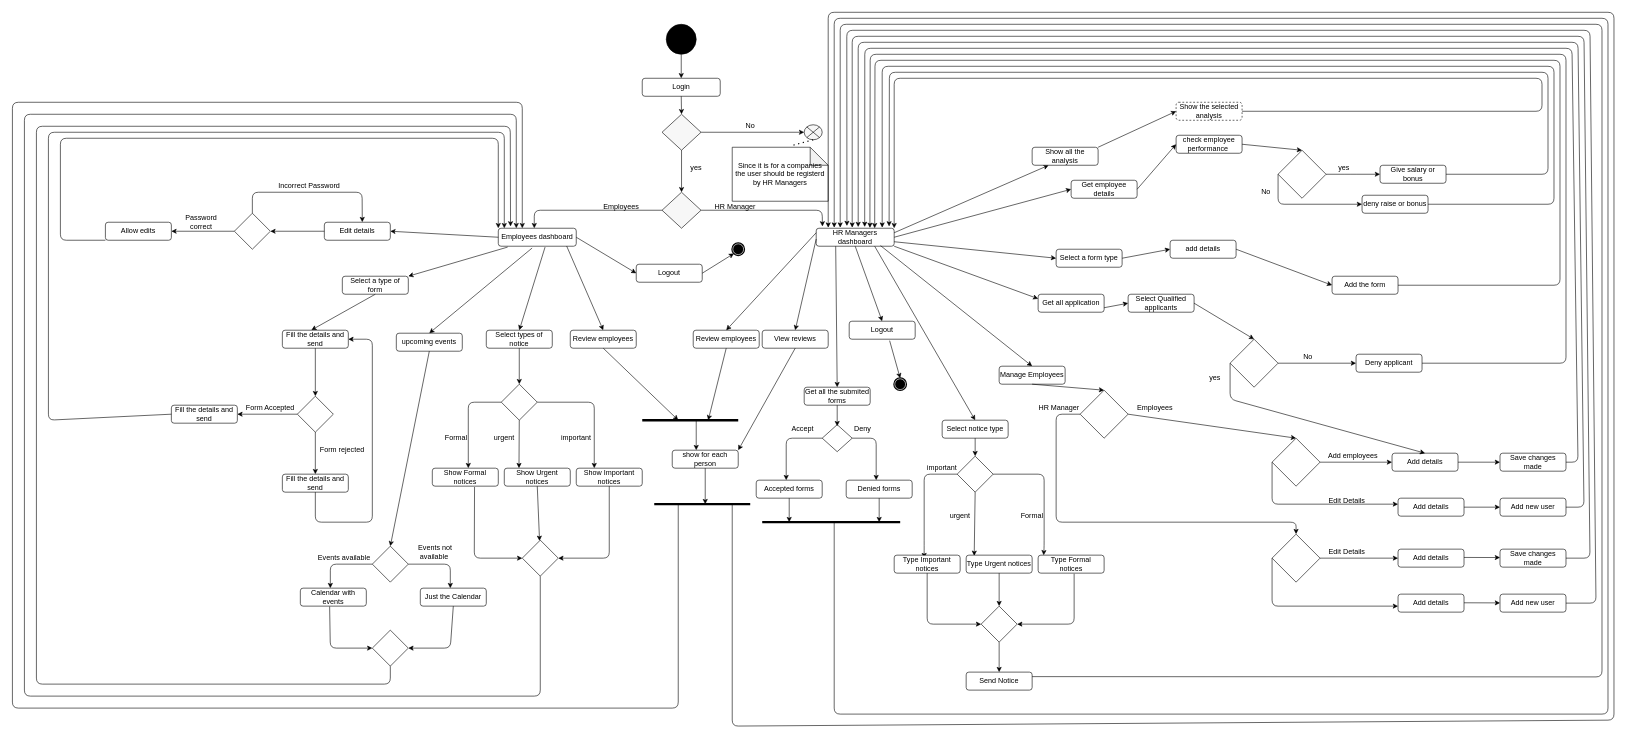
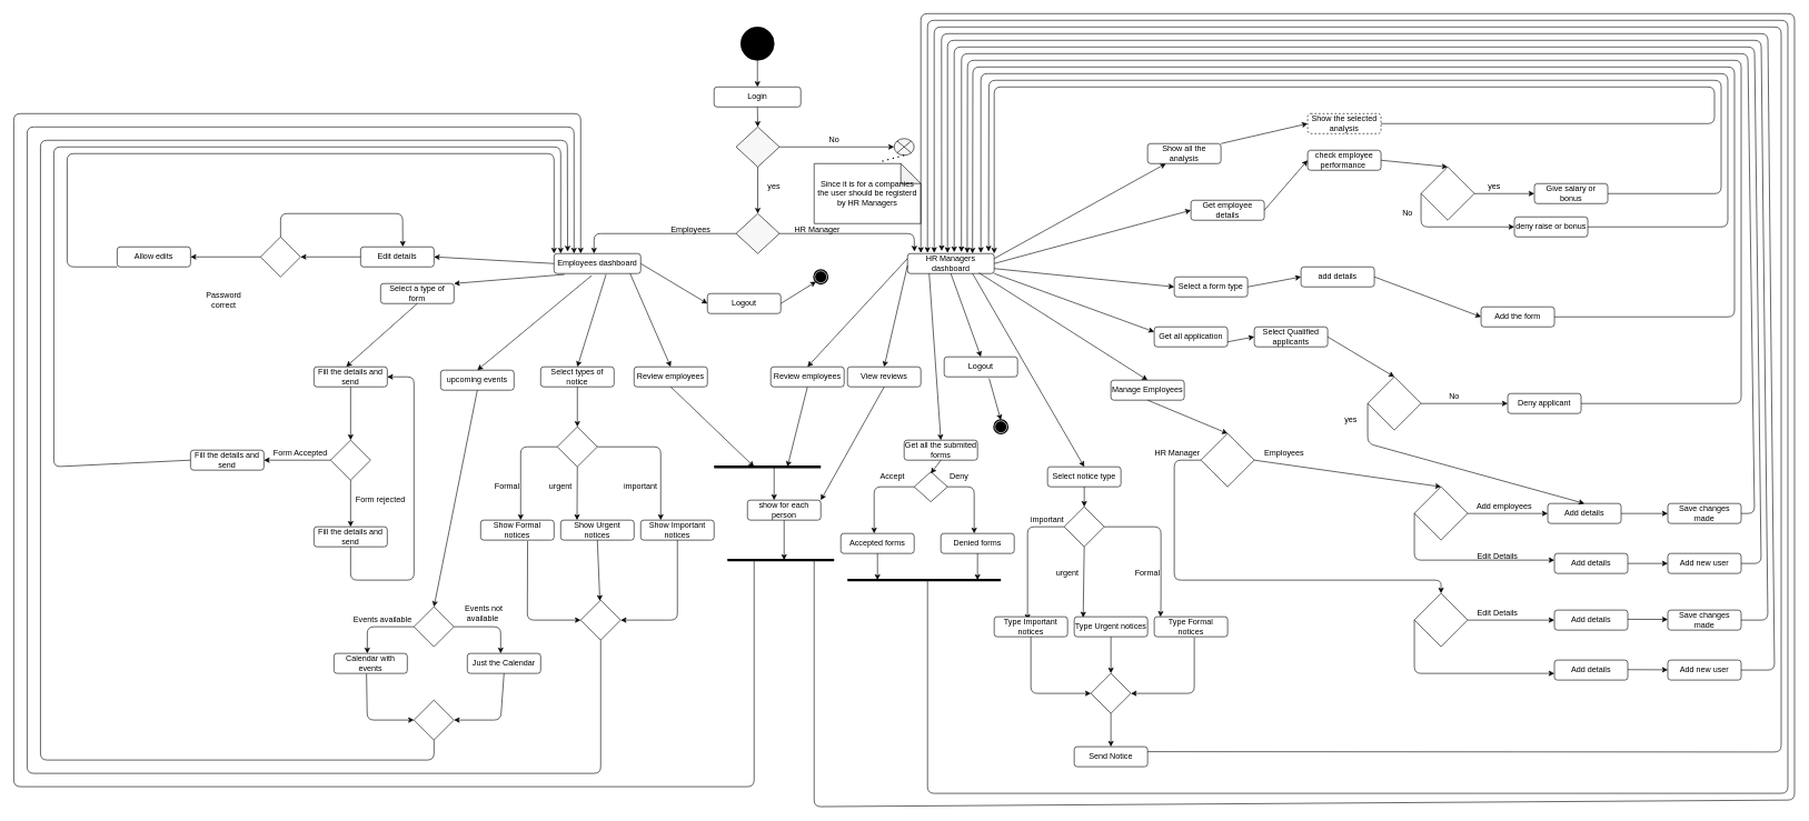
- <mxCell id="24" value="Show all the analysis" style="rounded=1;whiteSpace=wrap;html=1;" parent="1" vertex="1"><mxGeometry x="1720" y="245" width="110" height="30" as="geometry" /></mxCell>
+ <mxCell id="24" value="Show all the analysis" style="rounded=1;whiteSpace=wrap;html=1;" parent="1" vertex="1"><mxGeometry x="1720" y="215" width="110" height="30" as="geometry" /></mxCell>
- <mxCell id="50" value="Incorrect Password" style="text;html=1;strokeColor=none;fillColor=none;align=center;verticalAlign=middle;whiteSpace=wrap;rounded=0;" vertex="1" parent="1"><mxGeometry x="450" y="300" width="130" height="20" as="geometry" /></mxCell>
- <mxCell id="48" value="Password correct" style="text;html=1;strokeColor=none;fillColor=none;align=center;verticalAlign=middle;whiteSpace=wrap;rounded=0;" vertex="1" parent="1"><mxGeometry x="300" y="360" width="70" height="20" as="geometry" /></mxCell>
+ <mxCell id="48" value="Password correct" style="text;html=1;strokeColor=none;fillColor=none;align=center;verticalAlign=middle;whiteSpace=wrap;rounded=0;" vertex="1" parent="1"><mxGeometry x="300" y="440" width="70" height="20" as="geometry" /></mxCell>
- <mxCell id="34" value="Select a type of form" style="rounded=1;whiteSpace=wrap;html=1;" parent="1" vertex="1"><mxGeometry x="570" y="460" width="110" height="30" as="geometry" /></mxCell>
+ <mxCell id="34" value="Select a type of form" style="rounded=1;whiteSpace=wrap;html=1;" parent="1" vertex="1"><mxGeometry x="570" y="425" width="110" height="30" as="geometry" /></mxCell>
- <mxCell id="25" value="Manage Employees" style="rounded=1;whiteSpace=wrap;html=1;" parent="1" vertex="1"><mxGeometry x="1665" y="610" width="110" height="30" as="geometry" /></mxCell>
+ <mxCell id="25" value="Manage Employees" style="rounded=1;whiteSpace=wrap;html=1;" parent="1" vertex="1"><mxGeometry x="1665" y="570" width="110" height="30" as="geometry" /></mxCell>
- <mxCell id="27" value="Get all the submited forms" style="rounded=1;whiteSpace=wrap;html=1;" parent="1" vertex="1"><mxGeometry x="1340" y="645" width="110" height="30" as="geometry" /></mxCell>
+ <mxCell id="27" value="Get all the submited forms" style="rounded=1;whiteSpace=wrap;html=1;" parent="1" vertex="1"><mxGeometry x="1355" y="660" width="110" height="30" as="geometry" /></mxCell>
